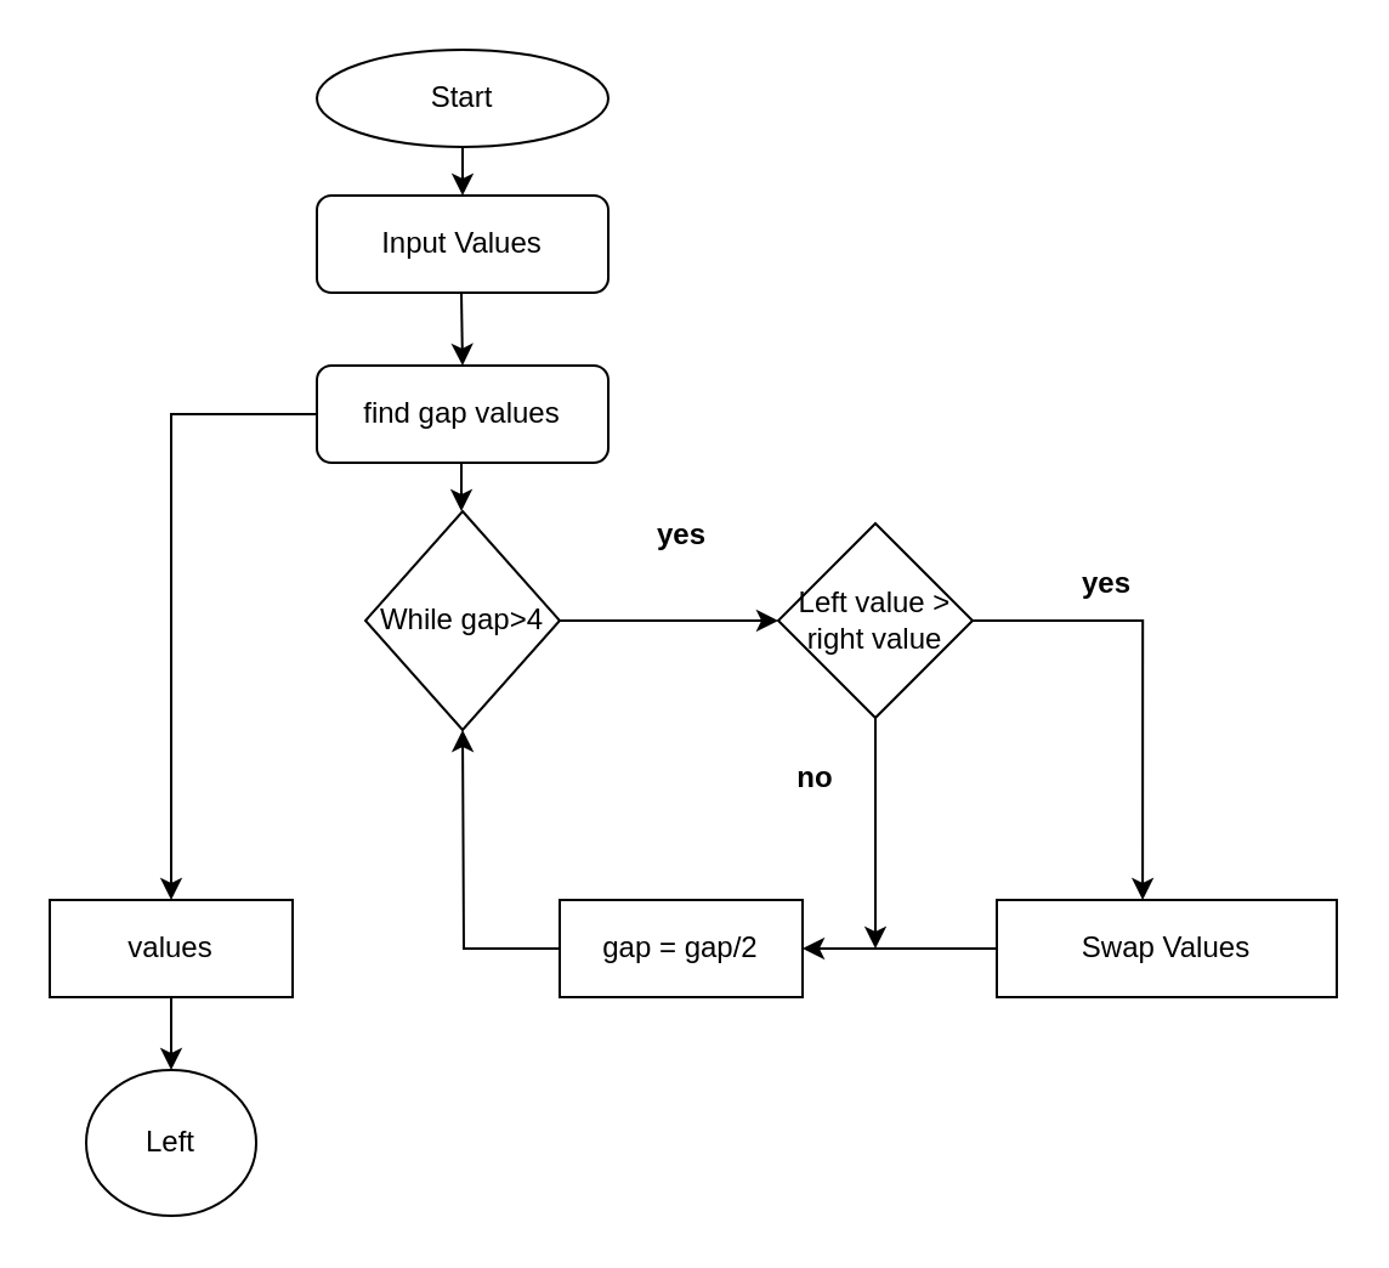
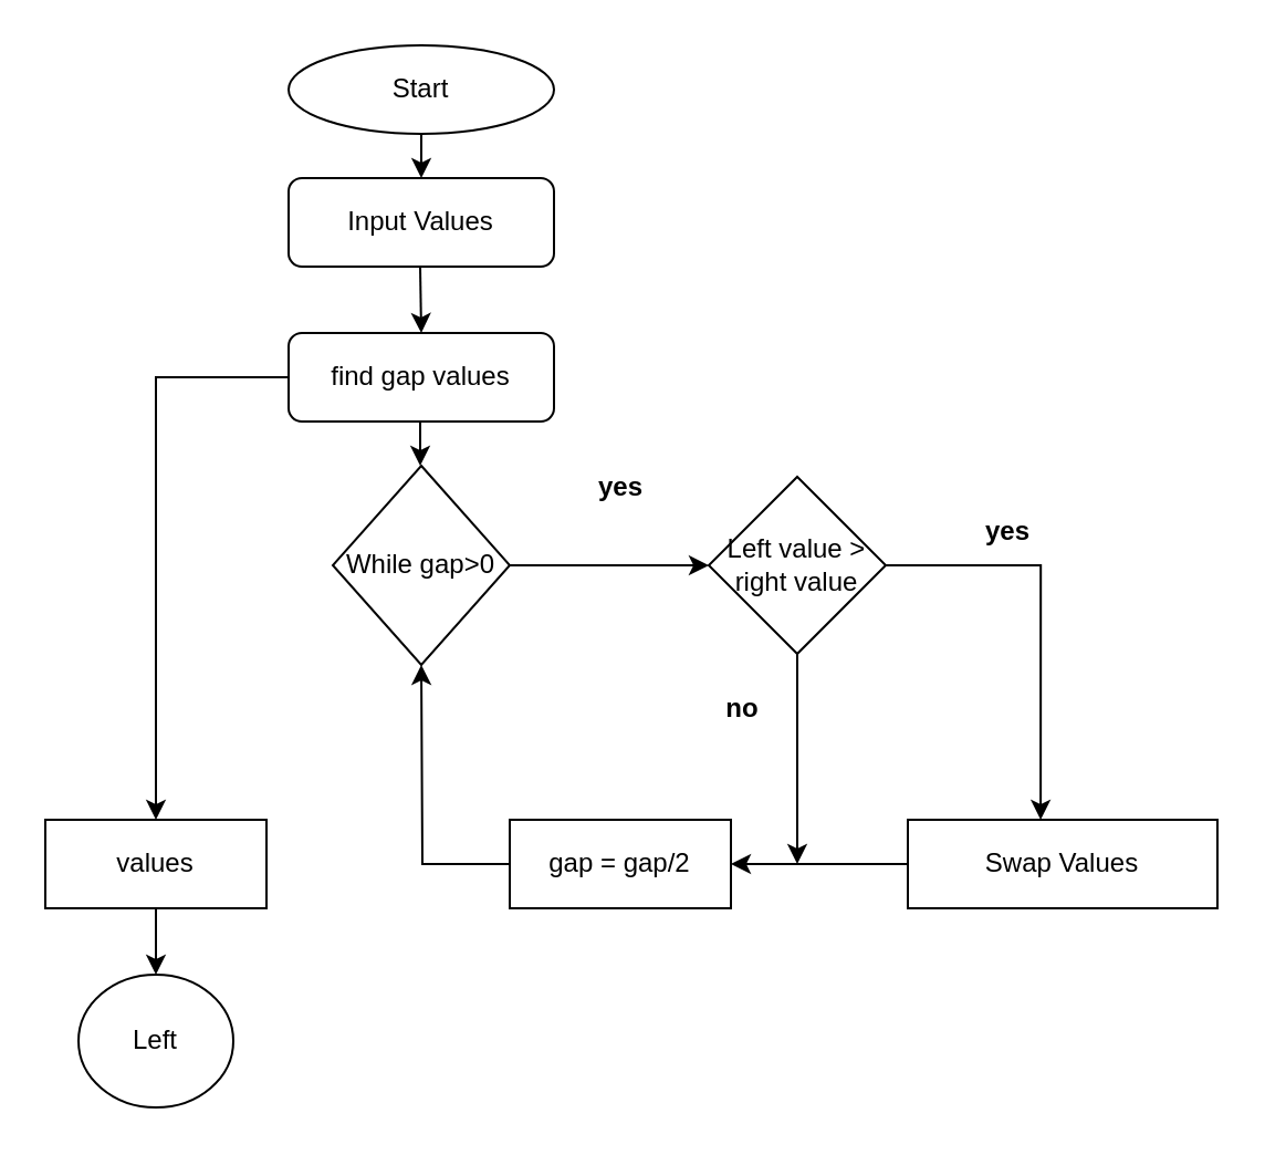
- <mxCell id="11" value="While gap&amp;gt;4" style="rhombus;whiteSpace=wrap;html=1;" vertex="1" parent="1"><mxGeometry x="150" y="210" width="80" height="90" as="geometry" /></mxCell>
+ <mxCell id="11" value="While gap&amp;gt;0" style="rhombus;whiteSpace=wrap;html=1;" vertex="1" parent="1"><mxGeometry x="150" y="210" width="80" height="90" as="geometry" /></mxCell>
